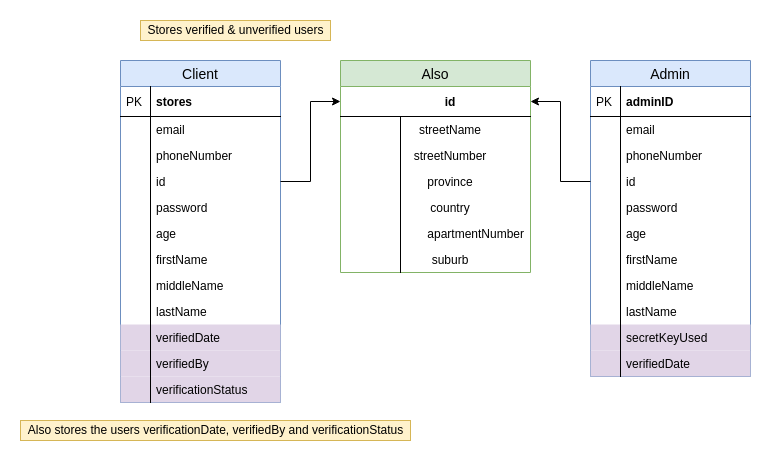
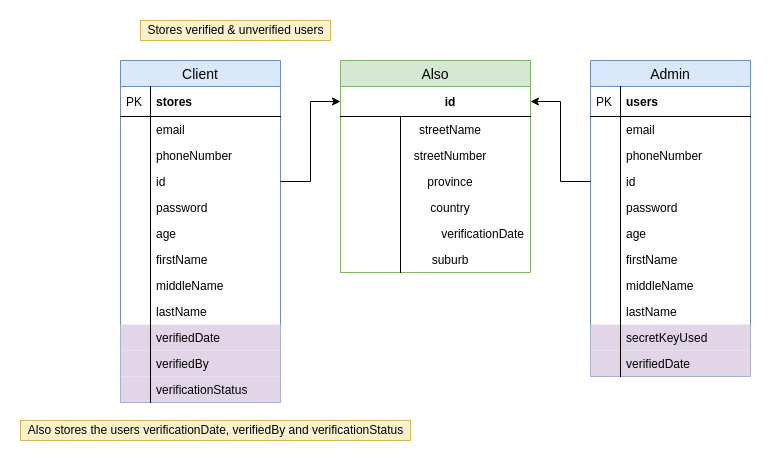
- <mxCell id="43" value="adminID" style="shape=partialRectangle;top=0;left=0;right=0;bottom=1;align=left;verticalAlign=middle;fillColor=none;spacingLeft=34;spacingRight=4;overflow=hidden;rotatable=0;points=[[0,0.5],[1,0.5]];portConstraint=eastwest;dropTarget=0;fontStyle=1;fontSize=12;" parent="42" vertex="1"><mxGeometry y="26" width="160" height="30" as="geometry" /></mxCell>
+ <mxCell id="43" value="users" style="shape=partialRectangle;top=0;left=0;right=0;bottom=1;align=left;verticalAlign=middle;fillColor=none;spacingLeft=34;spacingRight=4;overflow=hidden;rotatable=0;points=[[0,0.5],[1,0.5]];portConstraint=eastwest;dropTarget=0;fontStyle=1;fontSize=12;" parent="42" vertex="1"><mxGeometry y="26" width="160" height="30" as="geometry" /></mxCell>
- <mxCell id="37" value="apartmentNumber" style="shape=partialRectangle;top=0;left=0;right=0;bottom=0;align=right;verticalAlign=top;fillColor=none;spacingLeft=34;spacingRight=4;overflow=hidden;rotatable=0;points=[[0,0.5],[1,0.5]];portConstraint=eastwest;dropTarget=0;fontSize=12;" parent="27" vertex="1"><mxGeometry y="160" width="190" height="26" as="geometry" /></mxCell>
+ <mxCell id="37" value="verificationDate" style="shape=partialRectangle;top=0;left=0;right=0;bottom=0;align=right;verticalAlign=top;fillColor=none;spacingLeft=34;spacingRight=4;overflow=hidden;rotatable=0;points=[[0,0.5],[1,0.5]];portConstraint=eastwest;dropTarget=0;fontSize=12;" parent="27" vertex="1"><mxGeometry y="160" width="190" height="26" as="geometry" /></mxCell>
